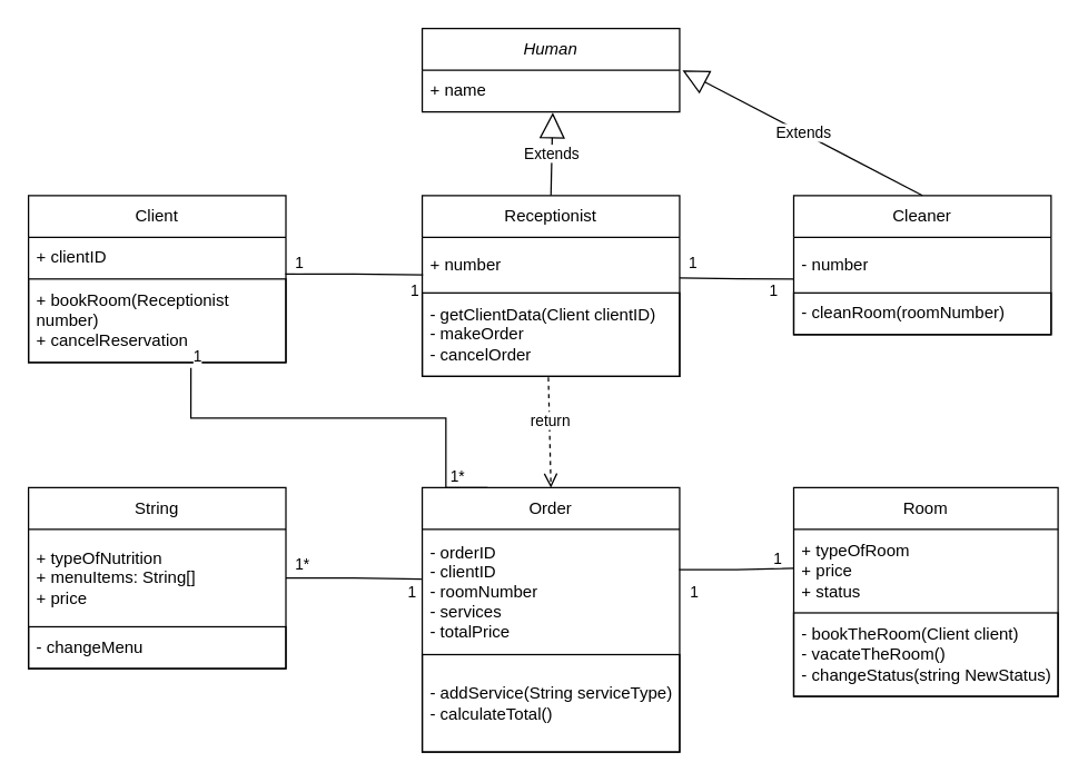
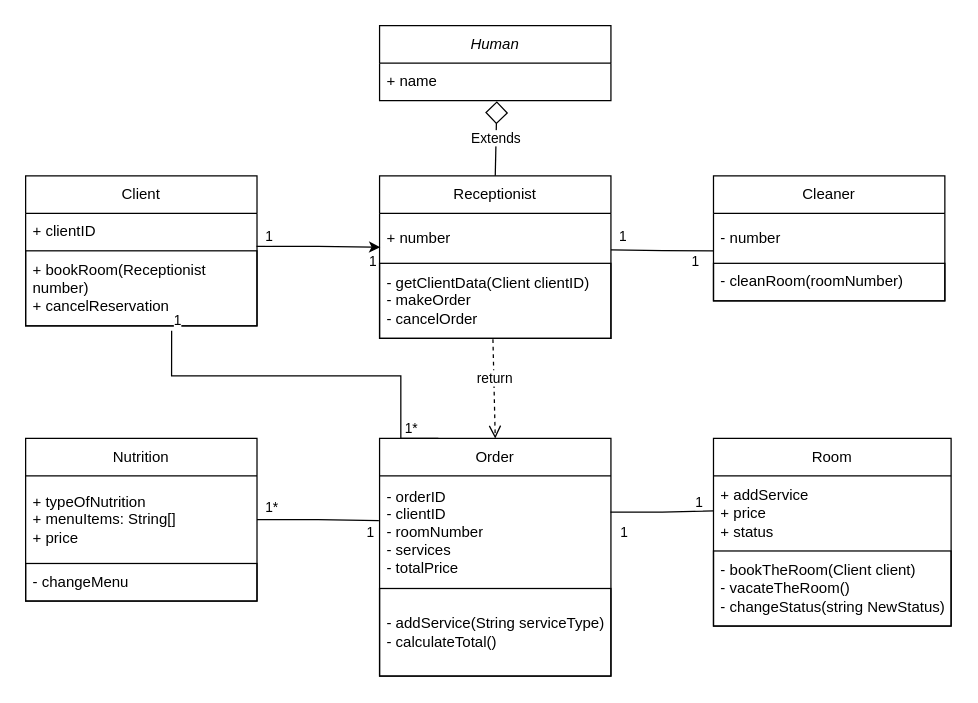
- <mxCell id="13" value="Extends" style="endArrow=block;endSize=16;endFill=0;html=1;rounded=0;entryX=0.507;entryY=1.013;entryDx=0;entryDy=0;entryPerimeter=0;exitX=0.5;exitY=0;exitDx=0;exitDy=0;" edge="1" parent="1" source="7" target="3"><mxGeometry width="160" relative="1" as="geometry"><mxPoint x="123" y="150" as="sourcePoint" /><mxPoint x="313" y="64" as="targetPoint" /></mxGeometry></mxCell>
+ <mxCell id="13" value="Extends" style="endArrow=diamond;endSize=16;endFill=0;html=1;rounded=0;entryX=0.507;entryY=1.013;entryDx=0;entryDy=0;entryPerimeter=0;exitX=0.5;exitY=0;exitDx=0;exitDy=0;" edge="1" parent="1" source="7" target="3"><mxGeometry width="160" relative="1" as="geometry"><mxPoint x="123" y="150" as="sourcePoint" /><mxPoint x="313" y="64" as="targetPoint" /></mxGeometry></mxCell>
- <mxCell id="14" value="Extends" style="endArrow=block;endSize=16;endFill=0;html=1;rounded=0;entryX=1.011;entryY=0;entryDx=0;entryDy=0;entryPerimeter=0;exitX=0.5;exitY=0;exitDx=0;exitDy=0;" edge="1" parent="1" source="10" target="3"><mxGeometry width="160" relative="1" as="geometry"><mxPoint x="406" y="150" as="sourcePoint" /><mxPoint x="407" y="90" as="targetPoint" /></mxGeometry></mxCell>
- <mxCell id="34" value="" style="endArrow=none;html=1;edgeStyle=orthogonalEdgeStyle;rounded=0;exitX=0.998;exitY=0.881;exitDx=0;exitDy=0;entryX=0.003;entryY=0.677;entryDx=0;entryDy=0;entryPerimeter=0;exitPerimeter=0;" edge="1" parent="1" source="5" target="8"><mxGeometry relative="1" as="geometry"><mxPoint x="205" y="199.24" as="sourcePoint" /><mxPoint x="302" y="200.24" as="targetPoint" /></mxGeometry></mxCell>
+ <mxCell id="34" value="" style="endArrow=classic;html=1;edgeStyle=orthogonalEdgeStyle;rounded=0;exitX=0.998;exitY=0.881;exitDx=0;exitDy=0;entryX=0.003;entryY=0.677;entryDx=0;entryDy=0;entryPerimeter=0;exitPerimeter=0;" edge="1" parent="1" source="5" target="8"><mxGeometry relative="1" as="geometry"><mxPoint x="205" y="199.24" as="sourcePoint" /><mxPoint x="302" y="200.24" as="targetPoint" /></mxGeometry></mxCell>
- <mxCell id="21" value="String" style="swimlane;fontStyle=0;childLayout=stackLayout;horizontal=1;startSize=30;horizontalStack=0;resizeParent=1;resizeParentMax=0;resizeLast=0;collapsible=1;marginBottom=0;whiteSpace=wrap;html=1;" vertex="1" parent="1"><mxGeometry x="20" y="350" width="185" height="130" as="geometry" /></mxCell>
+ <mxCell id="21" value="Nutrition" style="swimlane;fontStyle=0;childLayout=stackLayout;horizontal=1;startSize=30;horizontalStack=0;resizeParent=1;resizeParentMax=0;resizeLast=0;collapsible=1;marginBottom=0;whiteSpace=wrap;html=1;" vertex="1" parent="1"><mxGeometry x="20" y="350" width="185" height="130" as="geometry" /></mxCell>
- <mxCell id="16" value="+ typeOfRoom&lt;br&gt;+ price&lt;br&gt;+ status" style="text;strokeColor=none;fillColor=none;align=left;verticalAlign=middle;spacingLeft=4;spacingRight=4;overflow=hidden;points=[[0,0.5],[1,0.5]];portConstraint=eastwest;rotatable=0;whiteSpace=wrap;html=1;" vertex="1" parent="15"><mxGeometry y="30" width="190" height="60" as="geometry" /></mxCell>
+ <mxCell id="16" value="+ addService&lt;br&gt;+ price&lt;br&gt;+ status" style="text;strokeColor=none;fillColor=none;align=left;verticalAlign=middle;spacingLeft=4;spacingRight=4;overflow=hidden;points=[[0,0.5],[1,0.5]];portConstraint=eastwest;rotatable=0;whiteSpace=wrap;html=1;" vertex="1" parent="15"><mxGeometry y="30" width="190" height="60" as="geometry" /></mxCell>
